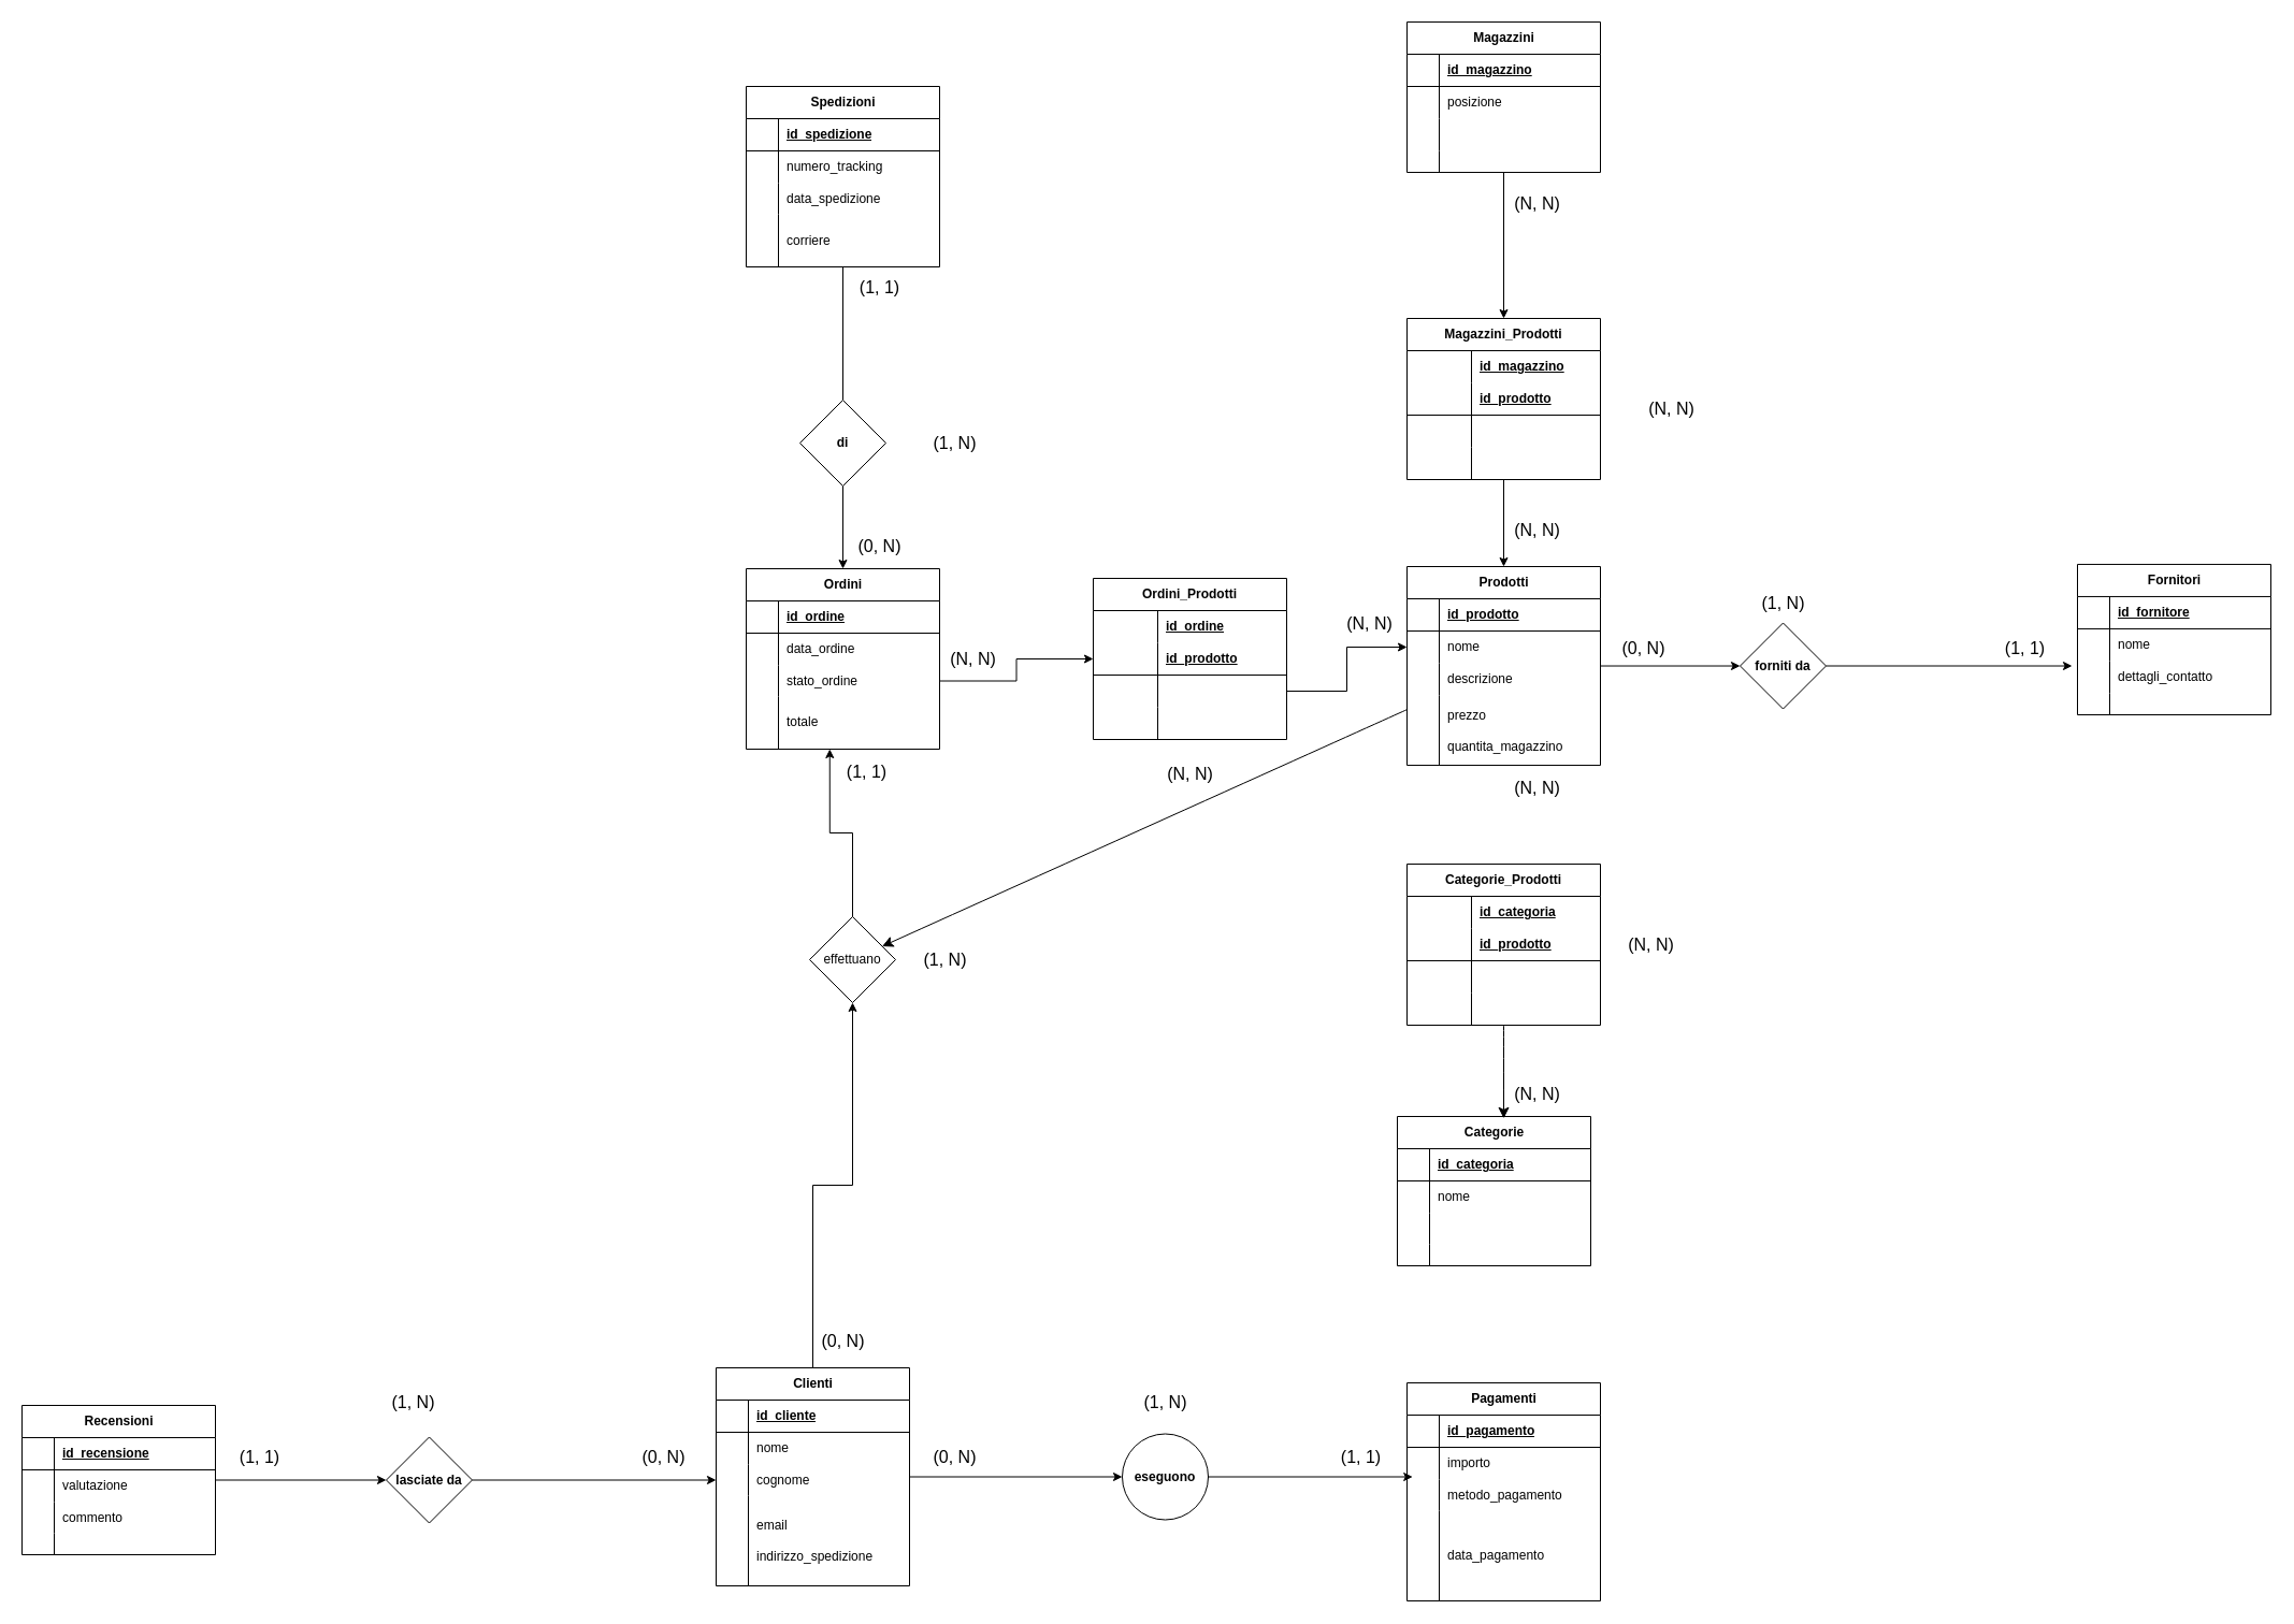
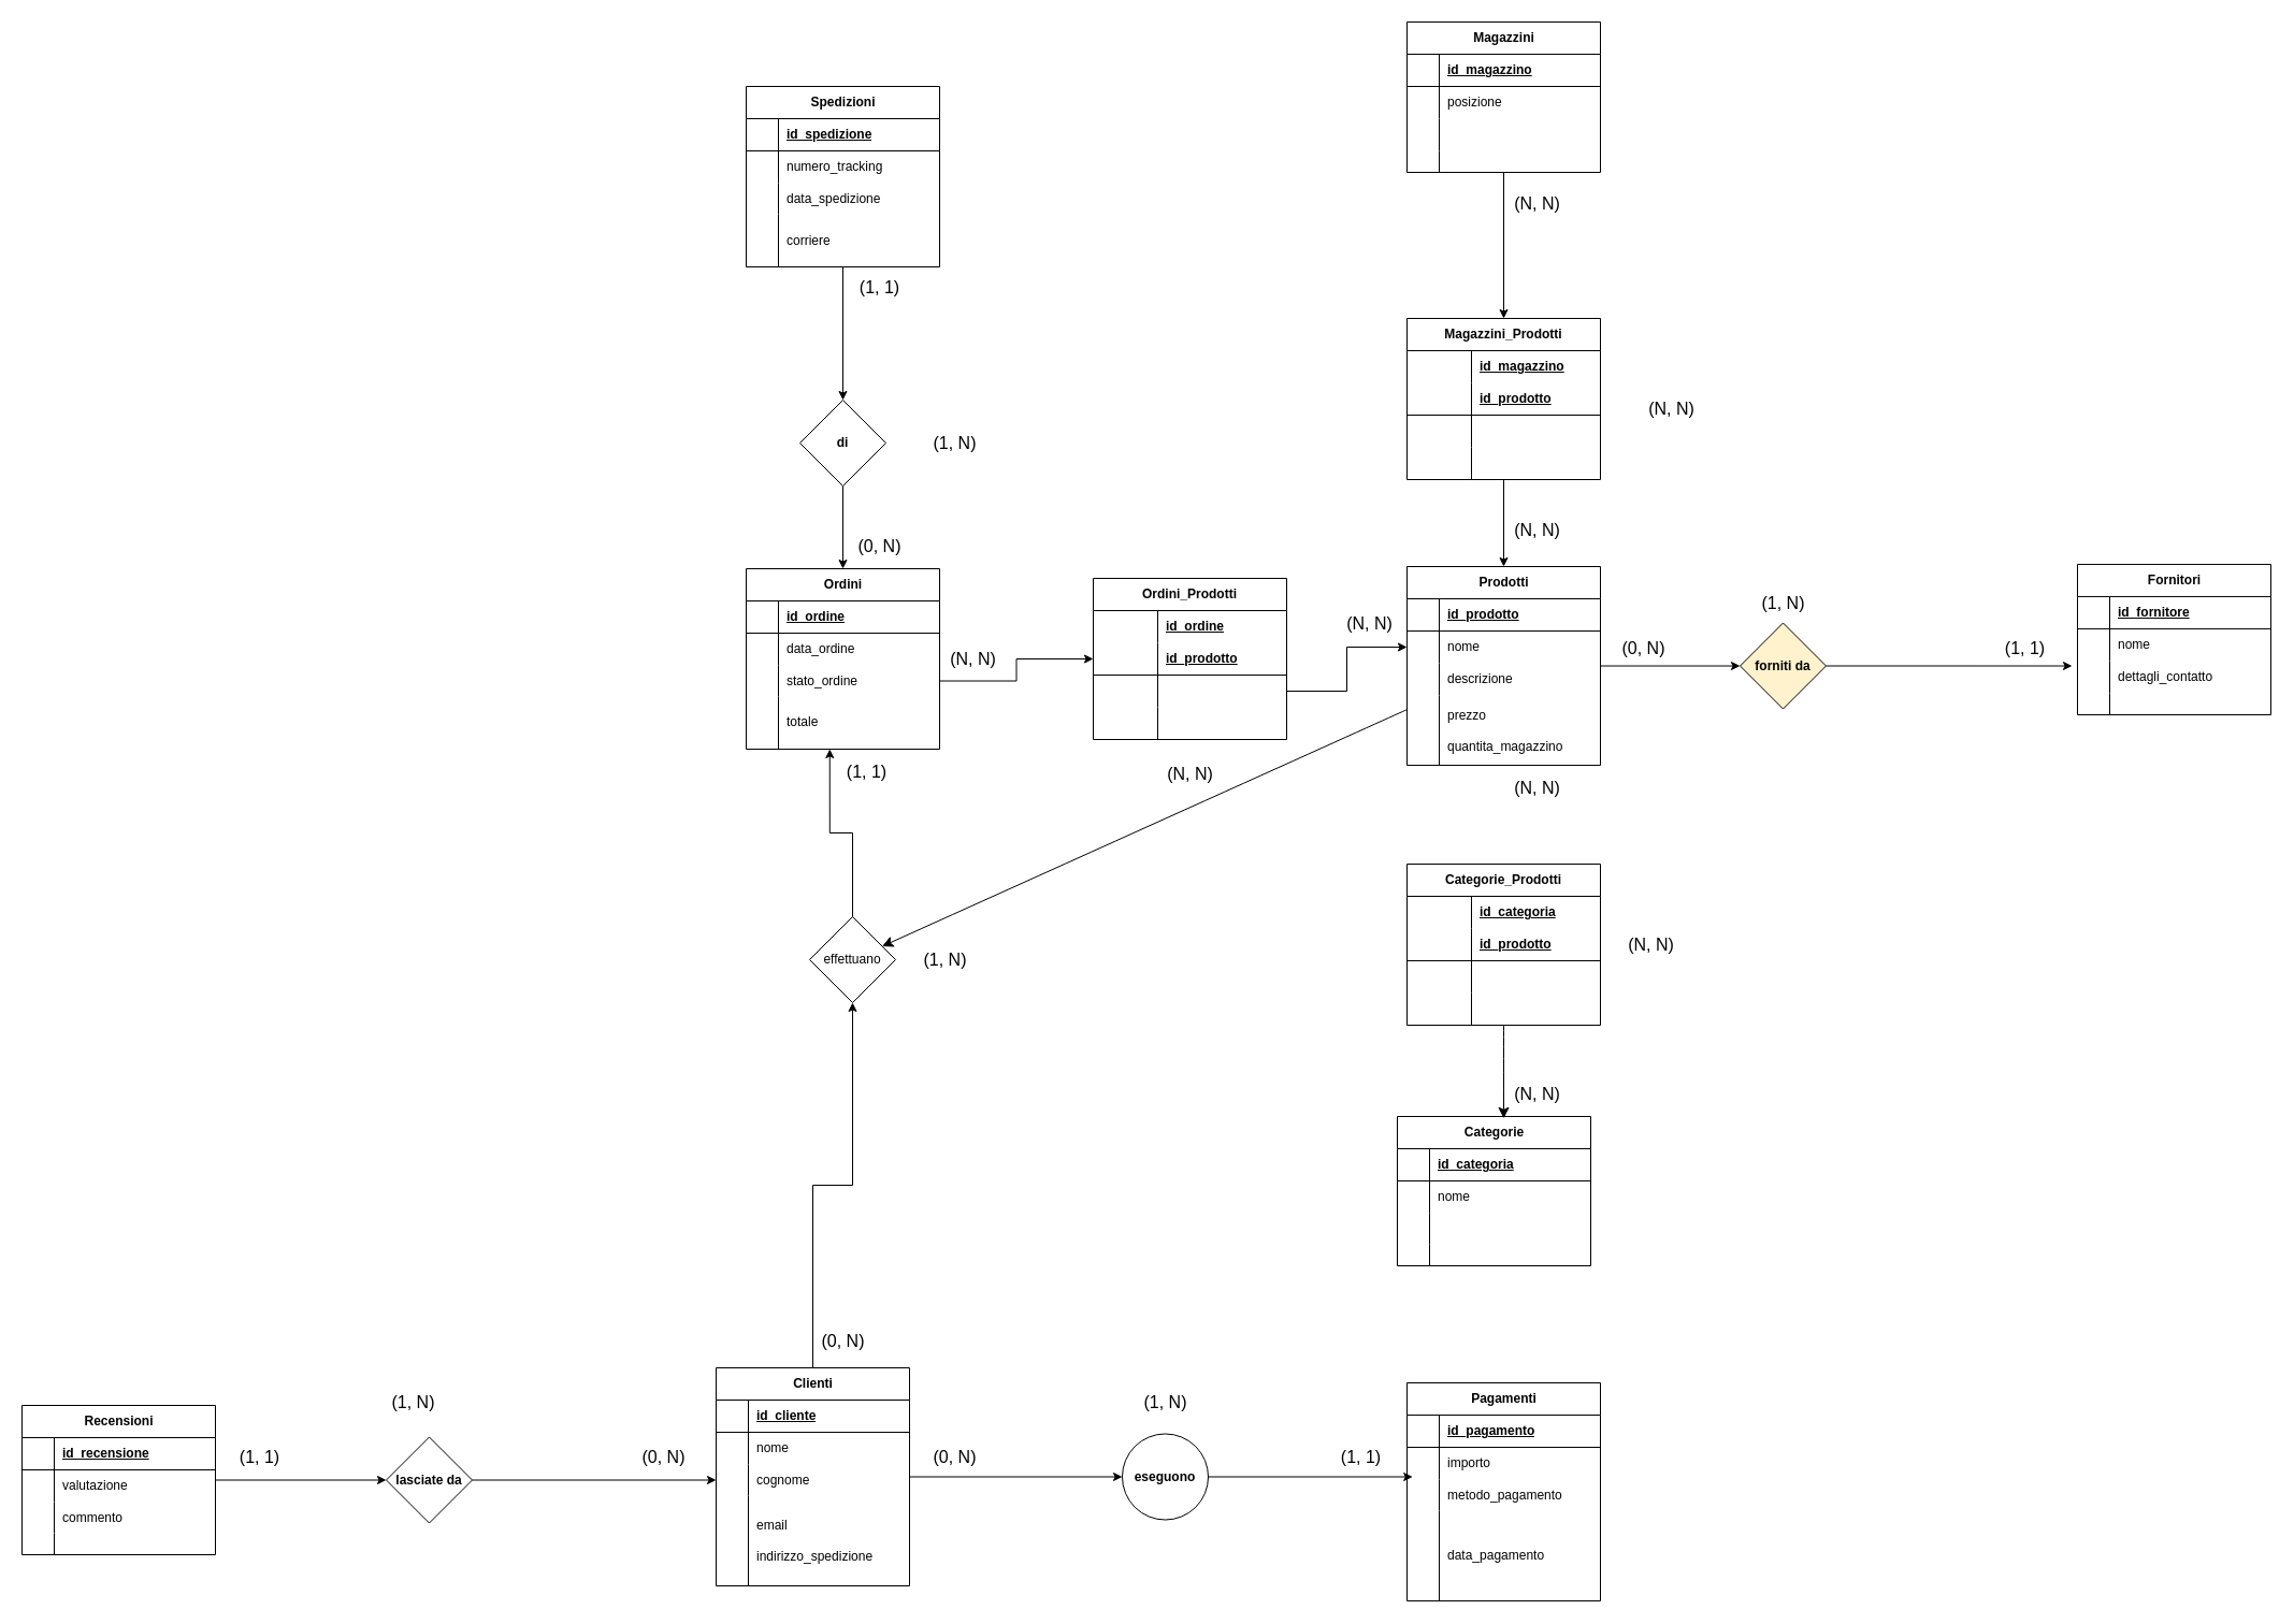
- <mxCell id="128" value="" style="edgeStyle=orthogonalEdgeStyle;rounded=0;orthogonalLoop=1;jettySize=auto;html=1;endArrow=none;" parent="1" source="129" target="143" edge="1"><mxGeometry relative="1" as="geometry" /></mxCell>
+ <mxCell id="128" value="" style="edgeStyle=orthogonalEdgeStyle;rounded=0;orthogonalLoop=1;jettySize=auto;html=1;" parent="1" source="129" target="143" edge="1"><mxGeometry relative="1" as="geometry" /></mxCell>
- <mxCell id="180" value="forniti da" style="rhombus;whiteSpace=wrap;html=1;startSize=30;fontStyle=1;" parent="1" vertex="1"><mxGeometry x="1619" y="579.518" width="80" height="80" as="geometry" /></mxCell>
+ <mxCell id="180" value="forniti da" style="rhombus;whiteSpace=wrap;html=1;startSize=30;fontStyle=1;fillColor=#fff2cc;" parent="1" vertex="1"><mxGeometry x="1619" y="579.518" width="80" height="80" as="geometry" /></mxCell>
